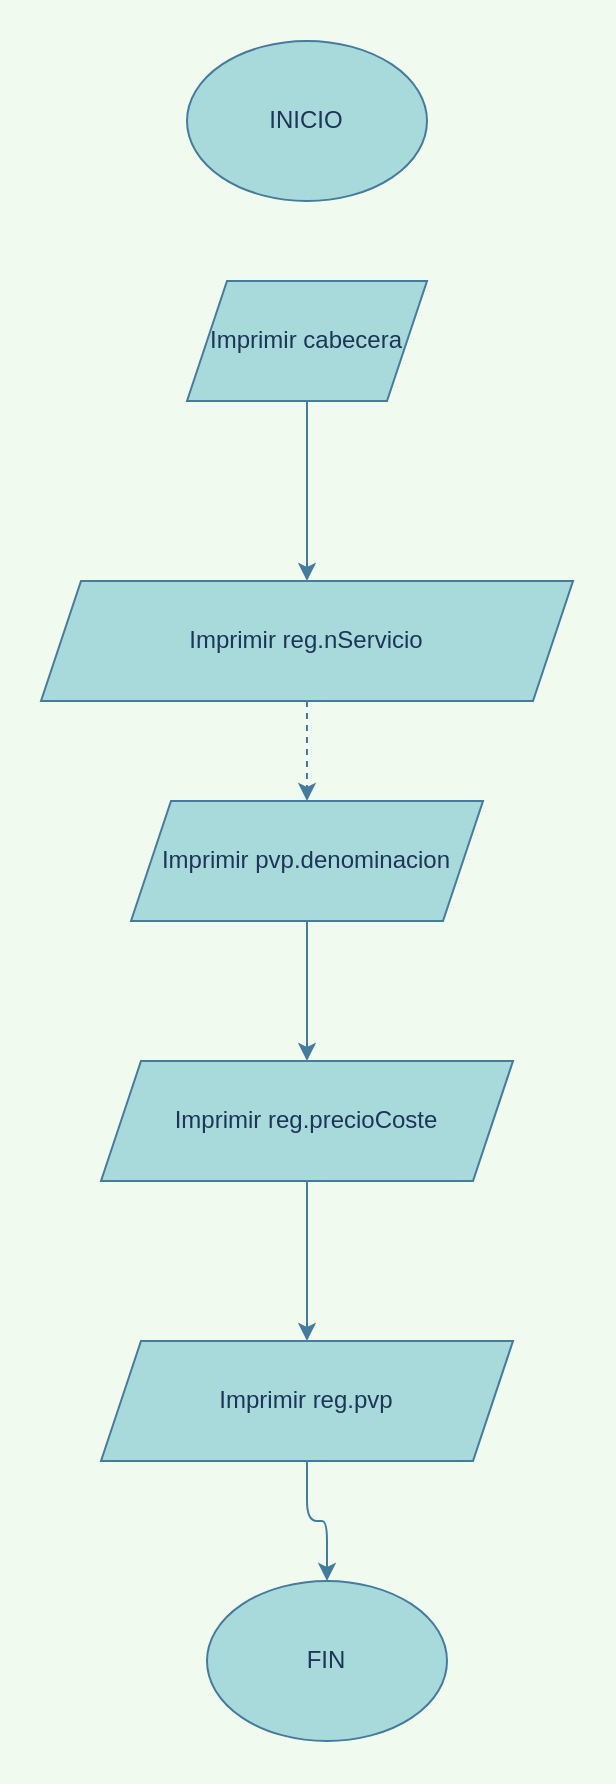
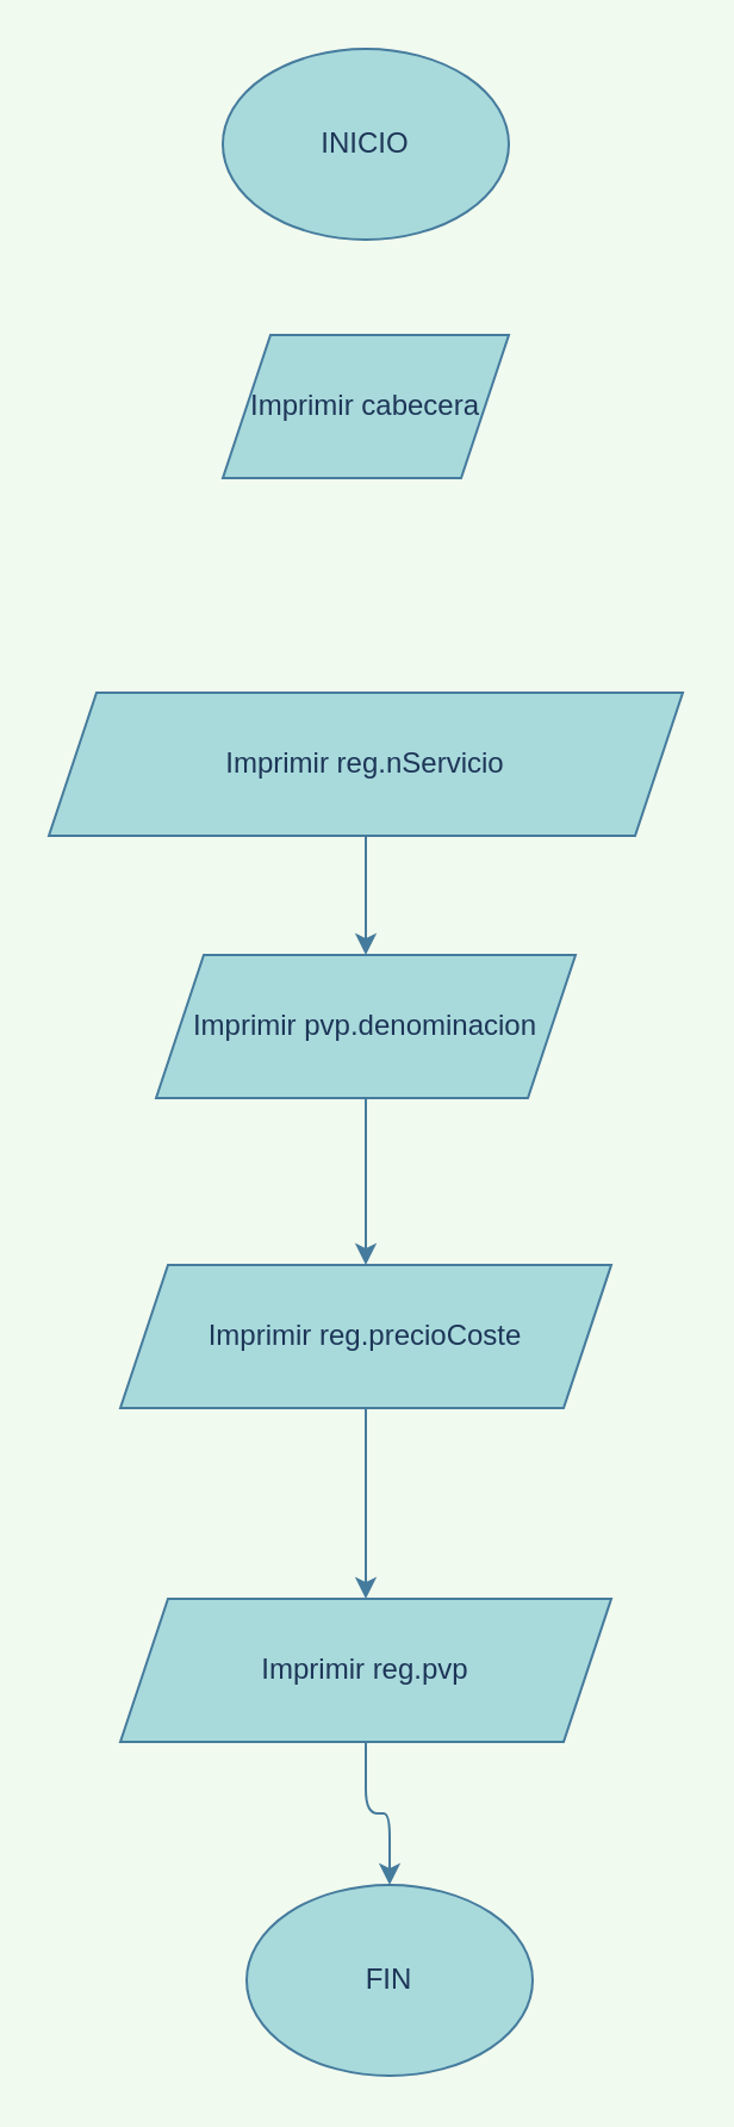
- <mxCell id="12" value="" style="edgeStyle=orthogonalEdgeStyle;rounded=0;orthogonalLoop=1;jettySize=auto;html=1;labelBackgroundColor=#F1FAEE;strokeColor=#457B9D;fontColor=#1D3557;" edge="1" parent="1" source="13" target="11"><mxGeometry relative="1" as="geometry" /></mxCell>
- <mxCell id="10" value="" style="edgeStyle=orthogonalEdgeStyle;curved=0;rounded=1;sketch=0;orthogonalLoop=1;jettySize=auto;html=1;strokeColor=#457B9D;fillColor=#A8DADC;fontColor=#1D3557;labelBackgroundColor=#F1FAEE;dashed=1;" edge="1" parent="1" source="11" target="4"><mxGeometry relative="1" as="geometry" /></mxCell>
+ <mxCell id="10" value="" style="edgeStyle=orthogonalEdgeStyle;curved=0;rounded=1;sketch=0;orthogonalLoop=1;jettySize=auto;html=1;strokeColor=#457B9D;fillColor=#A8DADC;fontColor=#1D3557;labelBackgroundColor=#F1FAEE;" edge="1" parent="1" source="11" target="4"><mxGeometry relative="1" as="geometry" /></mxCell>
